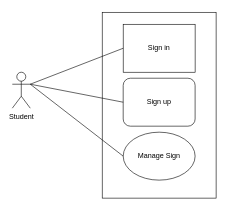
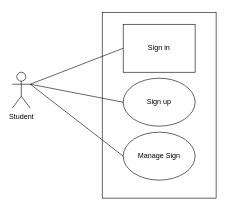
- <mxCell id="5" value="Sign up" style="whiteSpace=wrap;html=1;rounded=1;" vertex="1" parent="1"><mxGeometry x="205" y="130" width="120" height="80" as="geometry" /></mxCell>
+ <mxCell id="5" value="Sign up" style="ellipse;whiteSpace=wrap;html=1;" vertex="1" parent="1"><mxGeometry x="205" y="130" width="120" height="80" as="geometry" /></mxCell>
